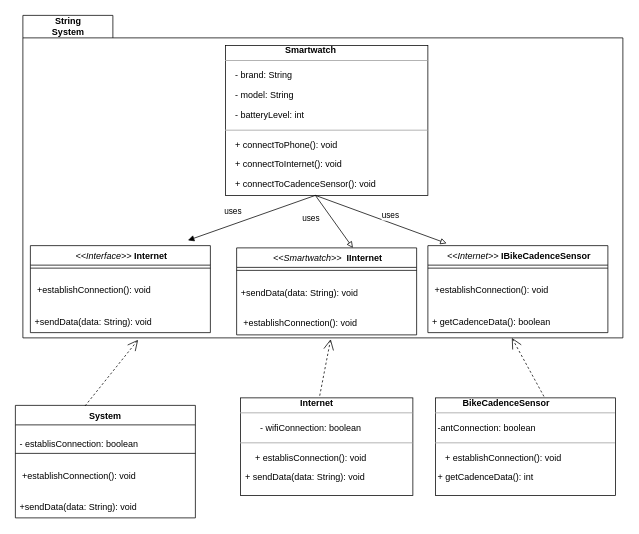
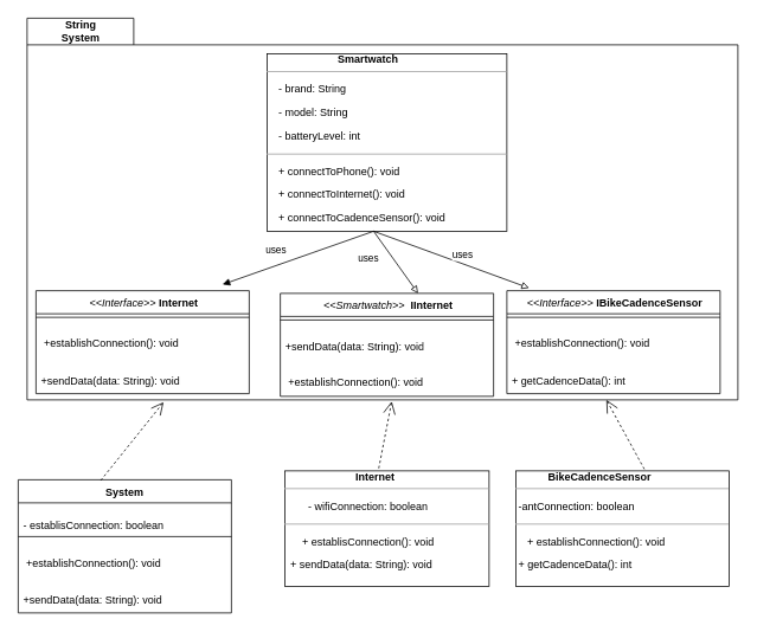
- <mxCell id="16" value="&lt;i style=&quot;border-color: var(--border-color); font-weight: 400;&quot;&gt;&amp;nbsp;&amp;lt;&amp;lt;Internet&amp;gt;&amp;gt;&amp;nbsp;&lt;/i&gt;&lt;b style=&quot;border-color: var(--border-color); text-align: left;&quot;&gt;IBikeCadenceSensor&lt;/b&gt;" style="swimlane;fontStyle=1;align=center;verticalAlign=top;childLayout=stackLayout;horizontal=1;startSize=26;horizontalStack=0;resizeParent=1;resizeParentMax=0;resizeLast=0;collapsible=1;marginBottom=0;whiteSpace=wrap;html=1;" vertex="1" parent="1"><mxGeometry x="570" y="327" width="240" height="116" as="geometry" /></mxCell>
+ <mxCell id="16" value="&lt;i style=&quot;border-color: var(--border-color); font-weight: 400;&quot;&gt;&amp;nbsp;&amp;lt;&amp;lt;Interface&amp;gt;&amp;gt;&amp;nbsp;&lt;/i&gt;&lt;b style=&quot;border-color: var(--border-color); text-align: left;&quot;&gt;IBikeCadenceSensor&lt;/b&gt;" style="swimlane;fontStyle=1;align=center;verticalAlign=top;childLayout=stackLayout;horizontal=1;startSize=26;horizontalStack=0;resizeParent=1;resizeParentMax=0;resizeLast=0;collapsible=1;marginBottom=0;whiteSpace=wrap;html=1;" vertex="1" parent="1"><mxGeometry x="570" y="327" width="240" height="116" as="geometry" /></mxCell>
- <mxCell id="19" value="&lt;p class=&quot;MsoNormal&quot;&gt;&lt;/p&gt;&lt;p class=&quot;MsoNormal&quot;&gt;+ getCadenceData(): boolean&lt;br&gt;&lt;/p&gt;" style="text;strokeColor=none;fillColor=none;align=left;verticalAlign=top;spacingLeft=4;spacingRight=4;overflow=hidden;rotatable=0;points=[[0,0.5],[1,0.5]];portConstraint=eastwest;whiteSpace=wrap;html=1;" vertex="1" parent="16"><mxGeometry y="76" width="240" height="40" as="geometry" /></mxCell>
+ <mxCell id="19" value="&lt;p class=&quot;MsoNormal&quot;&gt;&lt;/p&gt;&lt;p class=&quot;MsoNormal&quot;&gt;+ getCadenceData(): int&lt;br&gt;&lt;/p&gt;" style="text;strokeColor=none;fillColor=none;align=left;verticalAlign=top;spacingLeft=4;spacingRight=4;overflow=hidden;rotatable=0;points=[[0,0.5],[1,0.5]];portConstraint=eastwest;whiteSpace=wrap;html=1;" vertex="1" parent="16"><mxGeometry y="76" width="240" height="40" as="geometry" /></mxCell>
